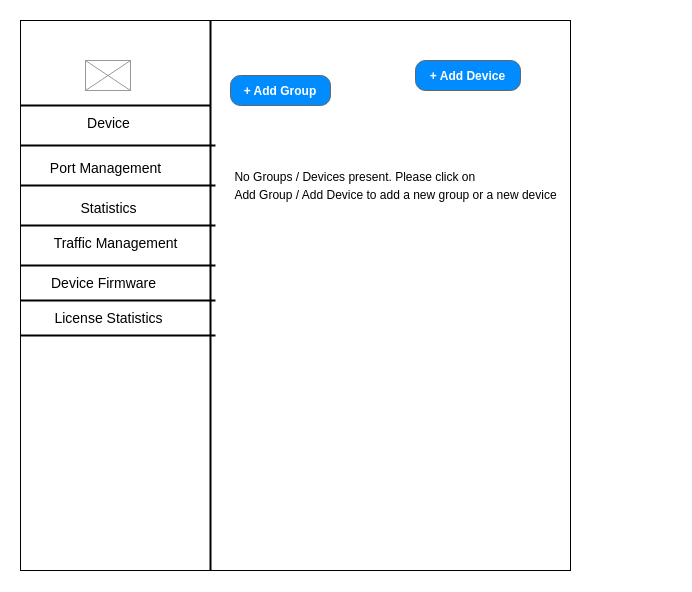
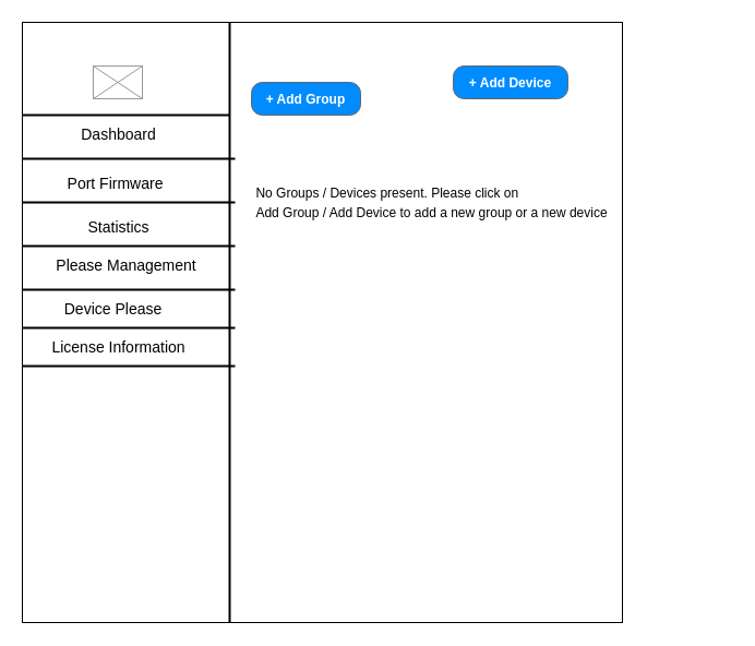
- <mxCell id="14" value="&lt;span style=&quot;font-weight: normal&quot;&gt;&lt;font style=&quot;font-size: 14px&quot;&gt;Device&lt;/font&gt;&lt;/span&gt;" style="text;strokeColor=none;fillColor=none;html=1;fontSize=24;fontStyle=1;verticalAlign=middle;align=center;" vertex="1" parent="1"><mxGeometry x="57.5" y="100" width="100" height="40" as="geometry" /></mxCell>
+ <mxCell id="14" value="&lt;span style=&quot;font-weight: normal&quot;&gt;&lt;font style=&quot;font-size: 14px&quot;&gt;Dashboard&lt;/font&gt;&lt;/span&gt;" style="text;strokeColor=none;fillColor=none;html=1;fontSize=24;fontStyle=1;verticalAlign=middle;align=center;" vertex="1" parent="1"><mxGeometry x="57.5" y="100" width="100" height="40" as="geometry" /></mxCell>
- <mxCell id="15" value="&lt;span style=&quot;font-weight: normal&quot;&gt;&lt;font style=&quot;font-size: 14px&quot;&gt;Port Management&lt;/font&gt;&lt;/span&gt;" style="text;strokeColor=none;fillColor=none;html=1;fontSize=24;fontStyle=1;verticalAlign=middle;align=center;" vertex="1" parent="1"><mxGeometry x="55" y="145" width="100" height="40" as="geometry" /></mxCell>
+ <mxCell id="15" value="&lt;span style=&quot;font-weight: normal&quot;&gt;&lt;font style=&quot;font-size: 14px&quot;&gt;Port Firmware&lt;/font&gt;&lt;/span&gt;" style="text;strokeColor=none;fillColor=none;html=1;fontSize=24;fontStyle=1;verticalAlign=middle;align=center;" vertex="1" parent="1"><mxGeometry x="55" y="145" width="100" height="40" as="geometry" /></mxCell>
- <mxCell id="17" value="&lt;span style=&quot;font-weight: normal&quot;&gt;&lt;font style=&quot;font-size: 14px&quot;&gt;Traffic Management&lt;/font&gt;&lt;/span&gt;" style="text;strokeColor=none;fillColor=none;html=1;fontSize=24;fontStyle=1;verticalAlign=middle;align=center;" vertex="1" parent="1"><mxGeometry x="40" y="220" width="150" height="40" as="geometry" /></mxCell>
+ <mxCell id="17" value="&lt;span style=&quot;font-weight: normal&quot;&gt;&lt;font style=&quot;font-size: 14px&quot;&gt;Please Management&lt;/font&gt;&lt;/span&gt;" style="text;strokeColor=none;fillColor=none;html=1;fontSize=24;fontStyle=1;verticalAlign=middle;align=center;" vertex="1" parent="1"><mxGeometry x="40" y="220" width="150" height="40" as="geometry" /></mxCell>
- <mxCell id="18" value="&lt;span style=&quot;font-weight: normal&quot;&gt;&lt;font style=&quot;font-size: 14px&quot;&gt;Device Firmware&lt;/font&gt;&lt;/span&gt;" style="text;strokeColor=none;fillColor=none;html=1;fontSize=24;fontStyle=1;verticalAlign=middle;align=center;" vertex="1" parent="1"><mxGeometry x="47.5" y="260" width="110" height="40" as="geometry" /></mxCell>
+ <mxCell id="18" value="&lt;span style=&quot;font-weight: normal&quot;&gt;&lt;font style=&quot;font-size: 14px&quot;&gt;Device Please&lt;/font&gt;&lt;/span&gt;" style="text;strokeColor=none;fillColor=none;html=1;fontSize=24;fontStyle=1;verticalAlign=middle;align=center;" vertex="1" parent="1"><mxGeometry x="47.5" y="260" width="110" height="40" as="geometry" /></mxCell>
- <mxCell id="19" value="&lt;span style=&quot;font-weight: normal&quot;&gt;&lt;font style=&quot;font-size: 14px&quot;&gt;License Statistics&lt;/font&gt;&lt;/span&gt;" style="text;strokeColor=none;fillColor=none;html=1;fontSize=24;fontStyle=1;verticalAlign=middle;align=center;" vertex="1" parent="1"><mxGeometry x="42.5" y="295" width="130" height="40" as="geometry" /></mxCell>
+ <mxCell id="19" value="&lt;span style=&quot;font-weight: normal&quot;&gt;&lt;font style=&quot;font-size: 14px&quot;&gt;License Information&lt;/font&gt;&lt;/span&gt;" style="text;strokeColor=none;fillColor=none;html=1;fontSize=24;fontStyle=1;verticalAlign=middle;align=center;" vertex="1" parent="1"><mxGeometry x="42.5" y="295" width="130" height="40" as="geometry" /></mxCell>
